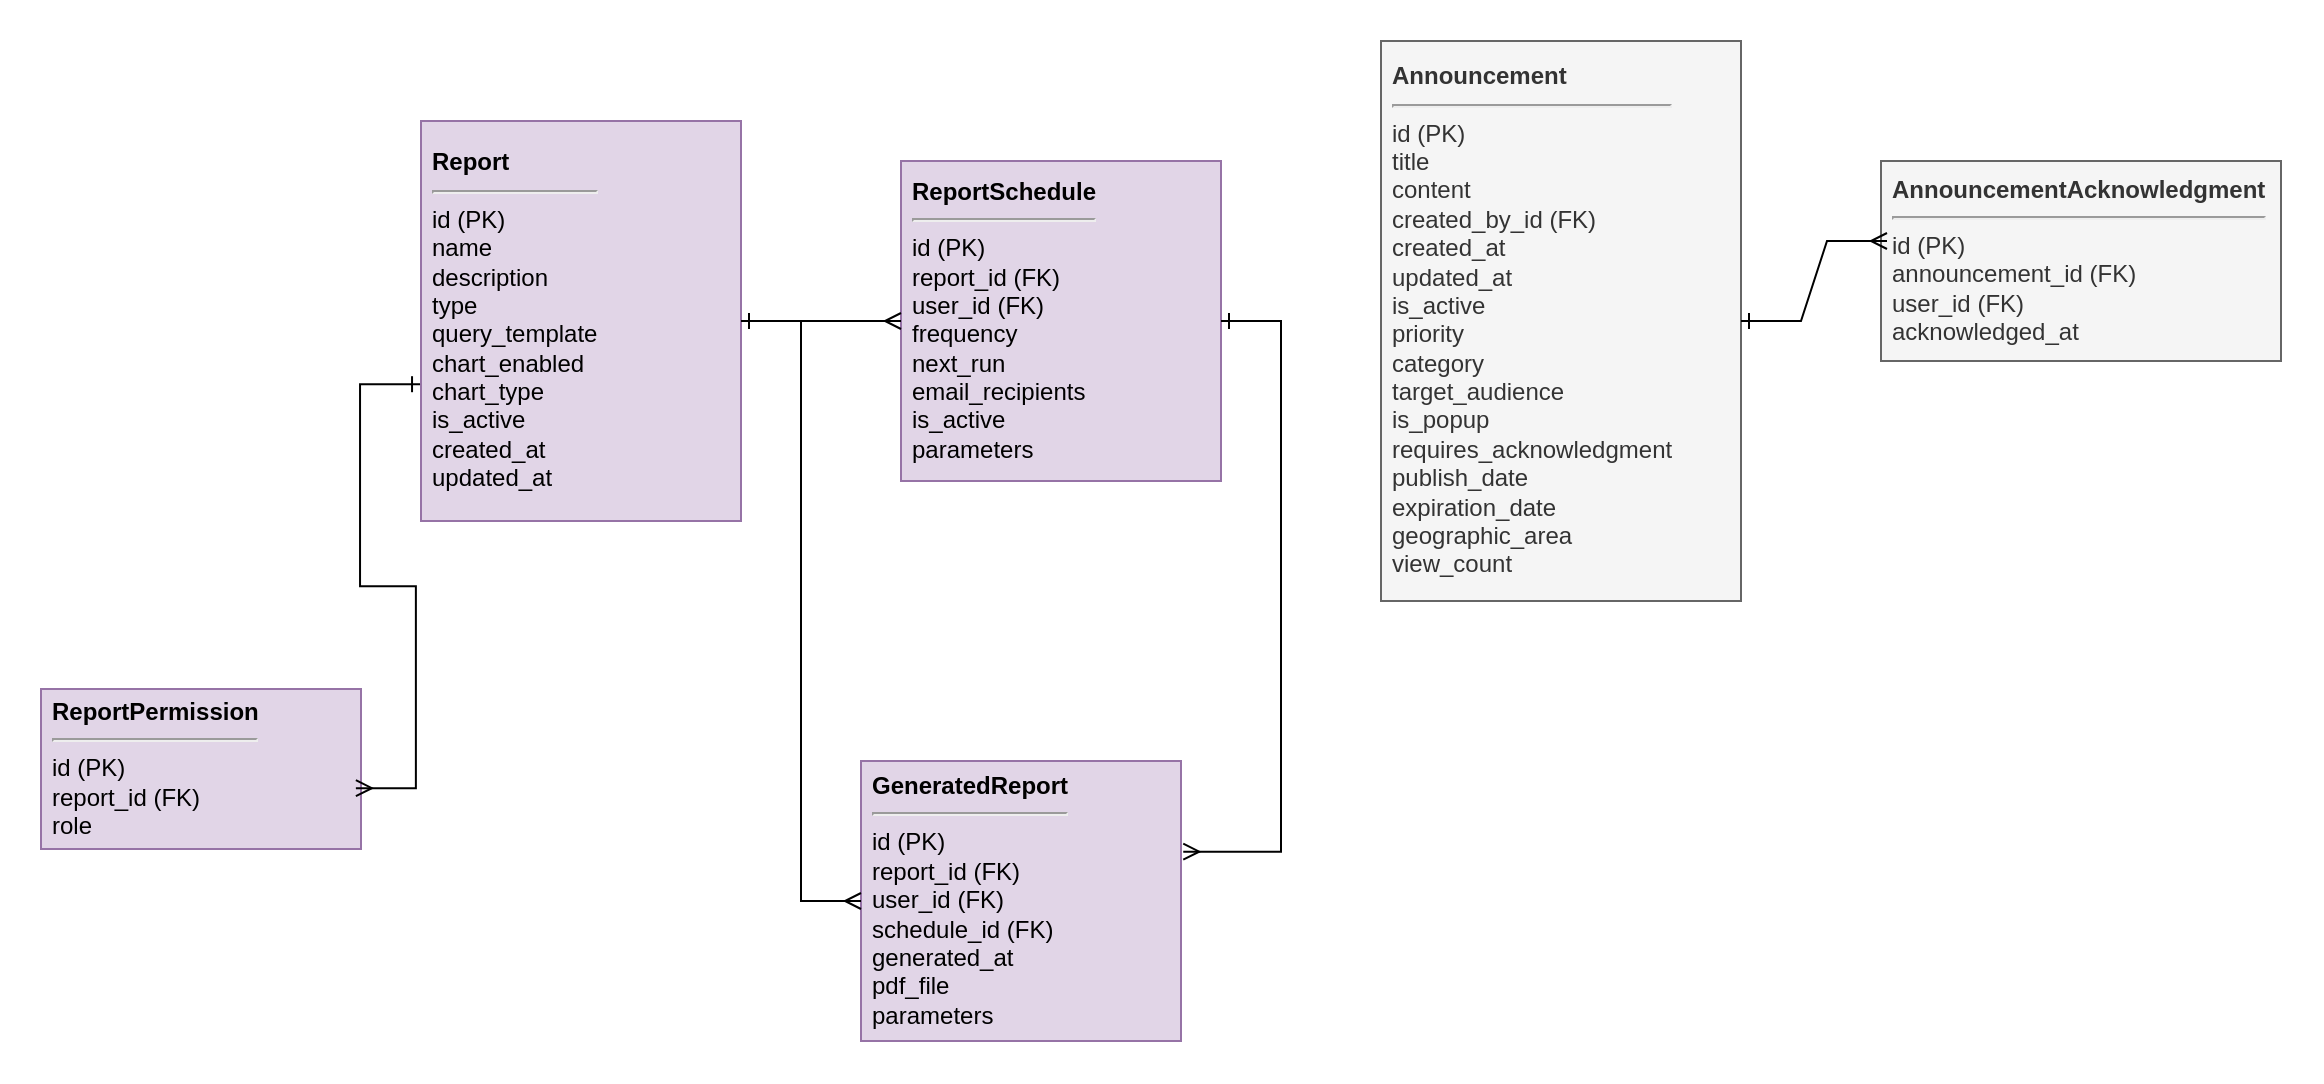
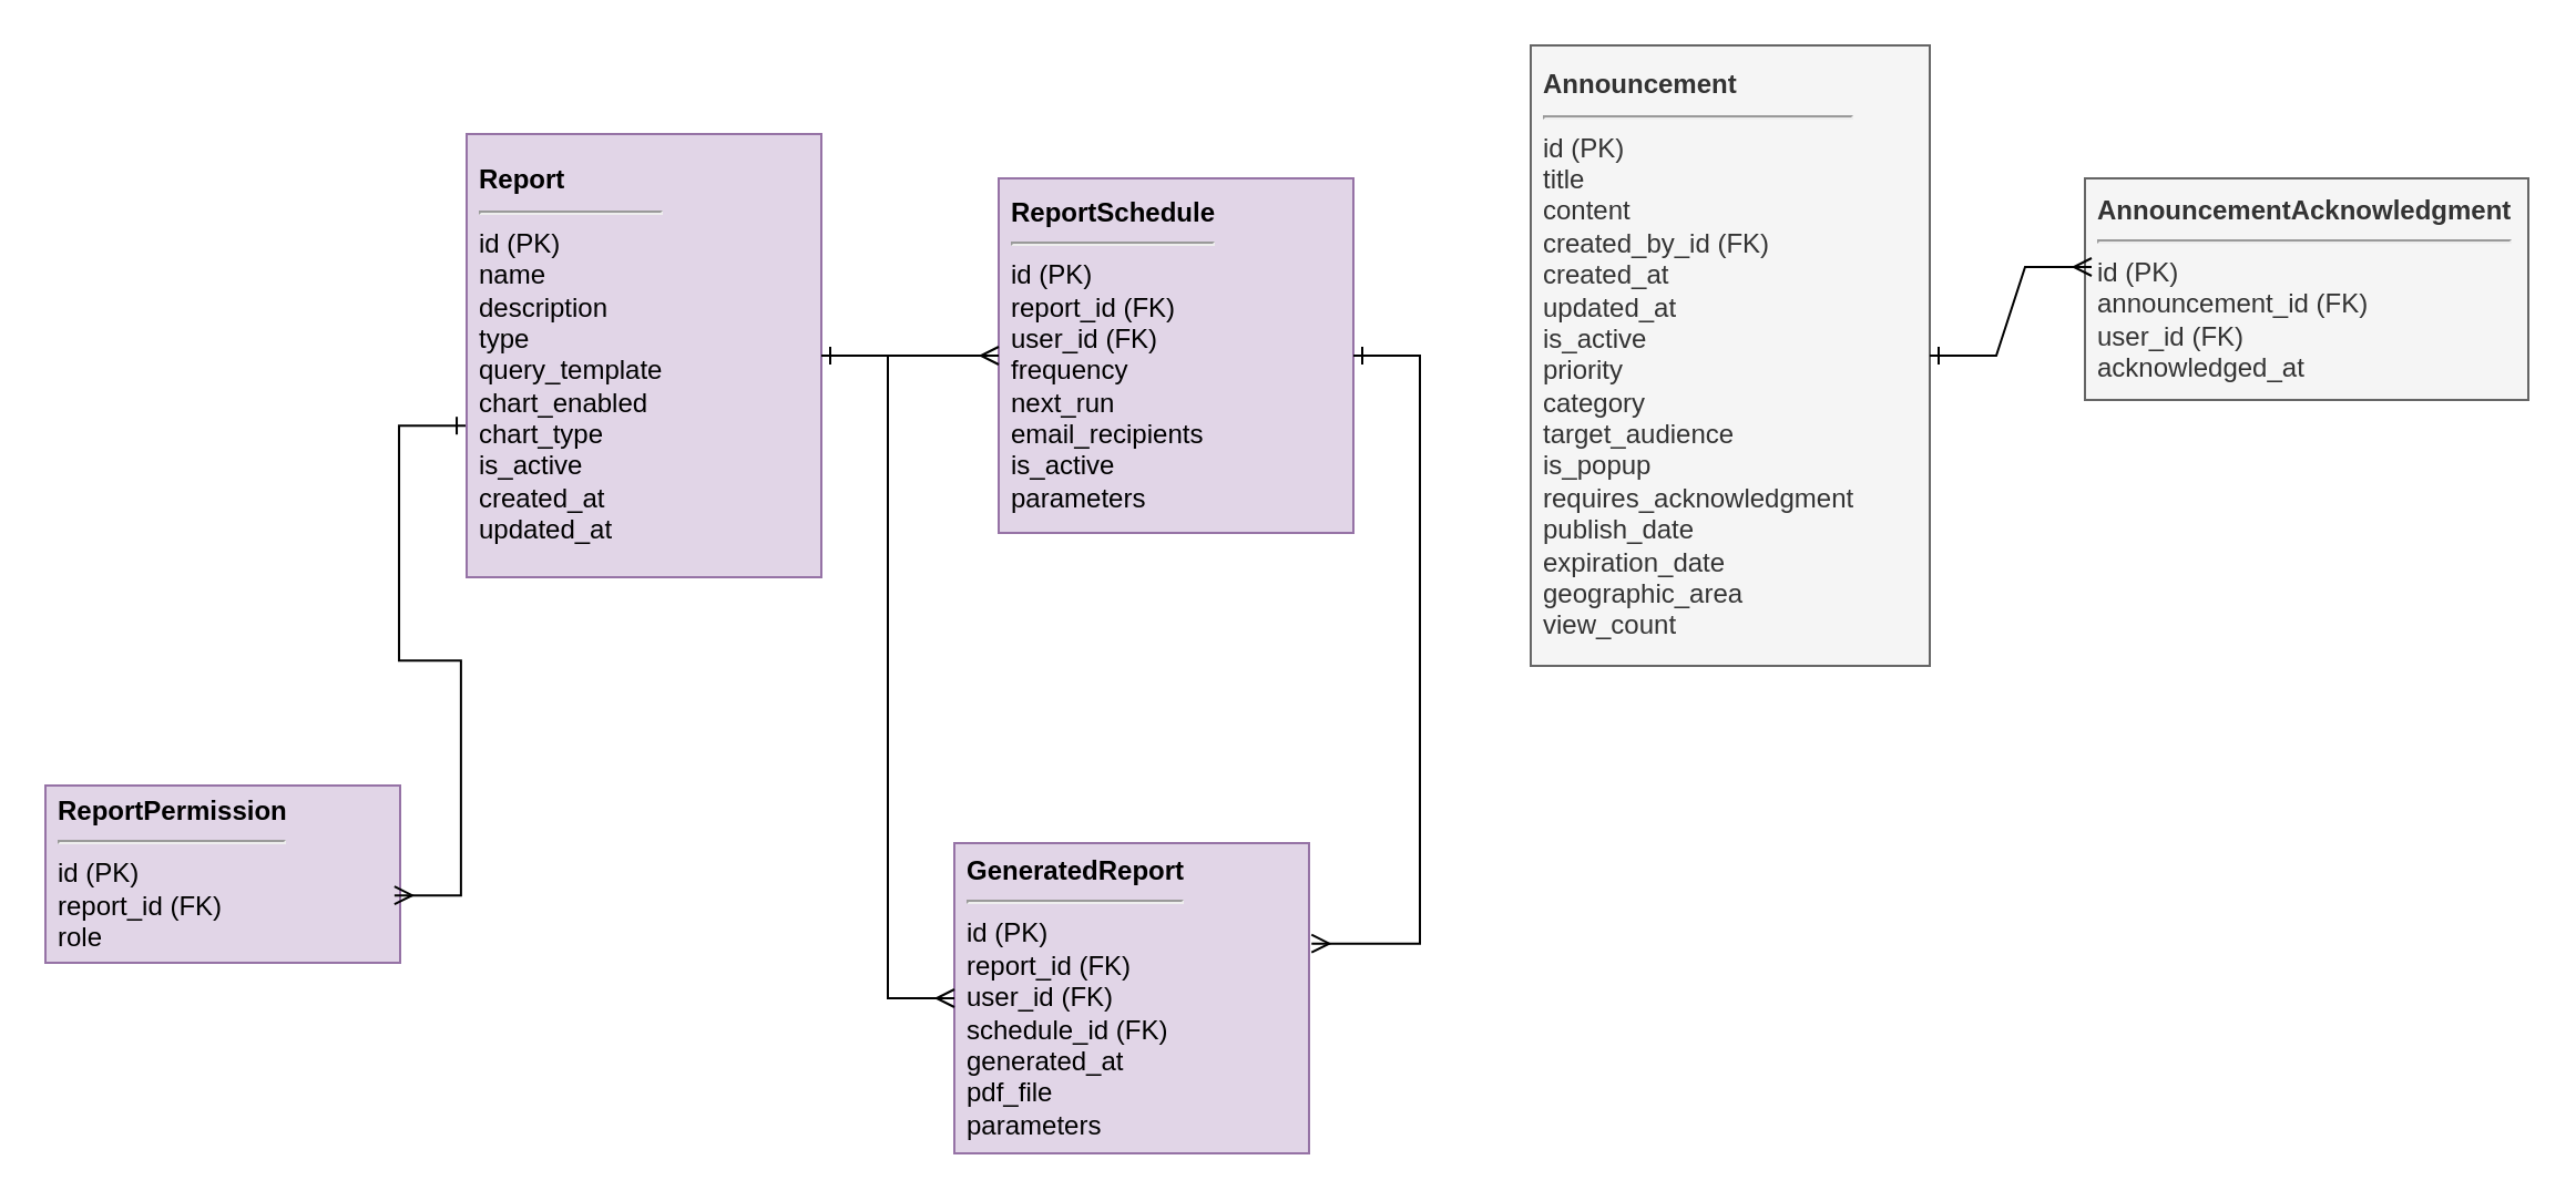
- <mxCell id="3" value="&lt;b&gt;ReportPermission&lt;/b&gt;&lt;br&gt;&lt;hr&gt;id (PK)&lt;br&gt;report_id (FK)&lt;br&gt;role" style="rounded=0;whiteSpace=wrap;html=1;fillColor=#e1d5e7;strokeColor=#9673a6;align=left;spacingLeft=4;spacingRight=4;" parent="1" vertex="1"><mxGeometry x="20" y="344" width="160" height="80" as="geometry" /></mxCell>
+ <mxCell id="3" value="&lt;b&gt;ReportPermission&lt;/b&gt;&lt;br&gt;&lt;hr&gt;id (PK)&lt;br&gt;report_id (FK)&lt;br&gt;role" style="rounded=0;whiteSpace=wrap;html=1;fillColor=#e1d5e7;strokeColor=#9673a6;align=left;spacingLeft=4;spacingRight=4;" parent="1" vertex="1"><mxGeometry x="20" y="354" width="160" height="80" as="geometry" /></mxCell>
